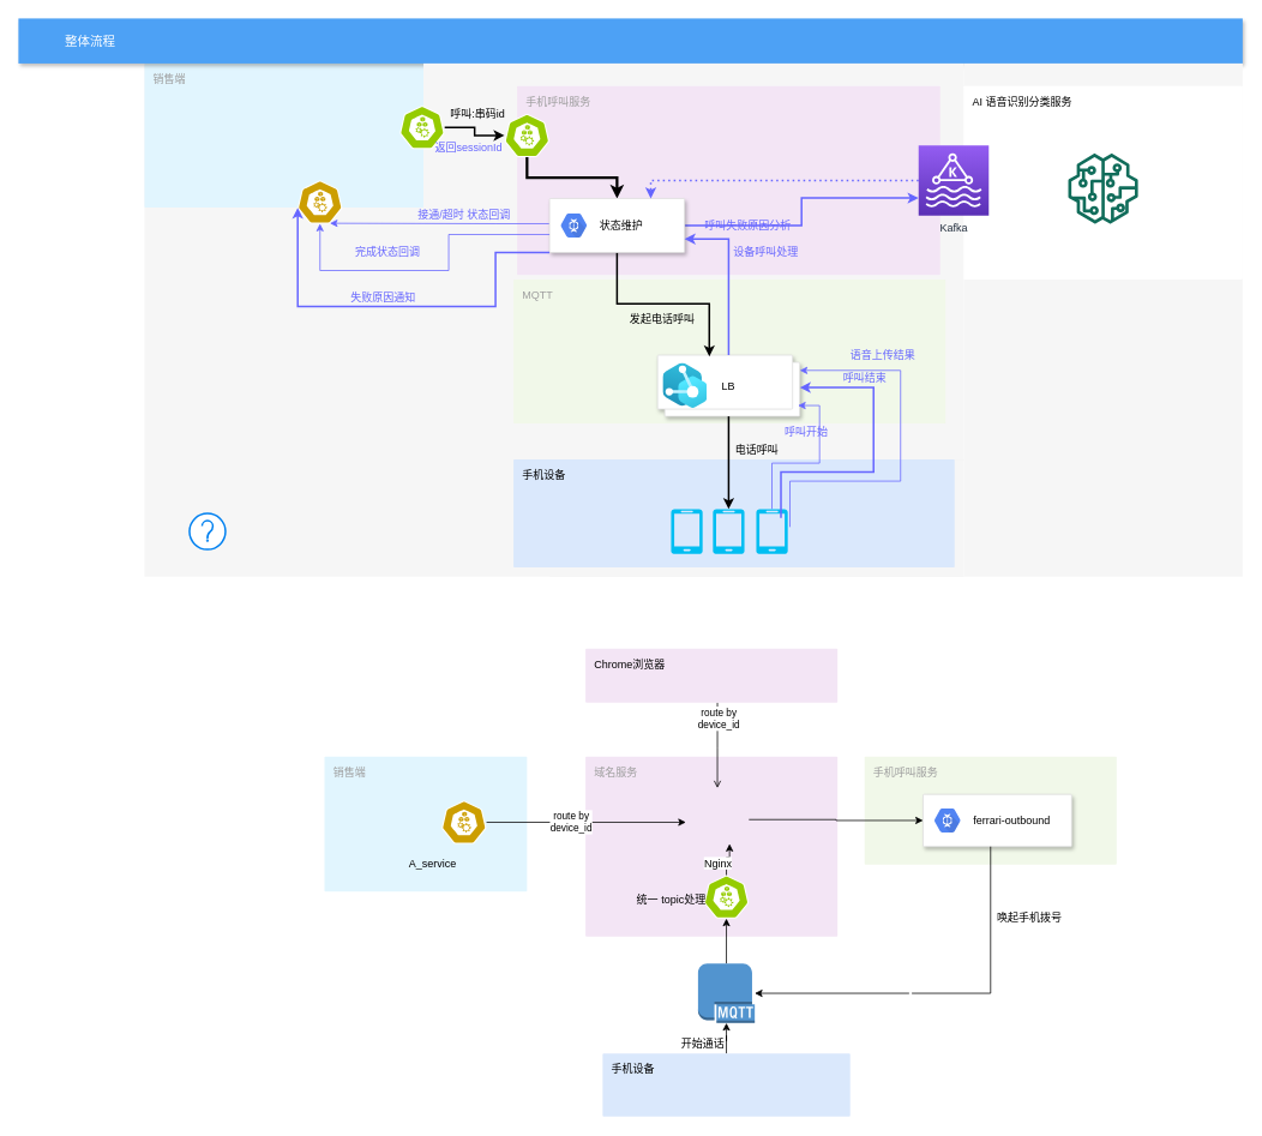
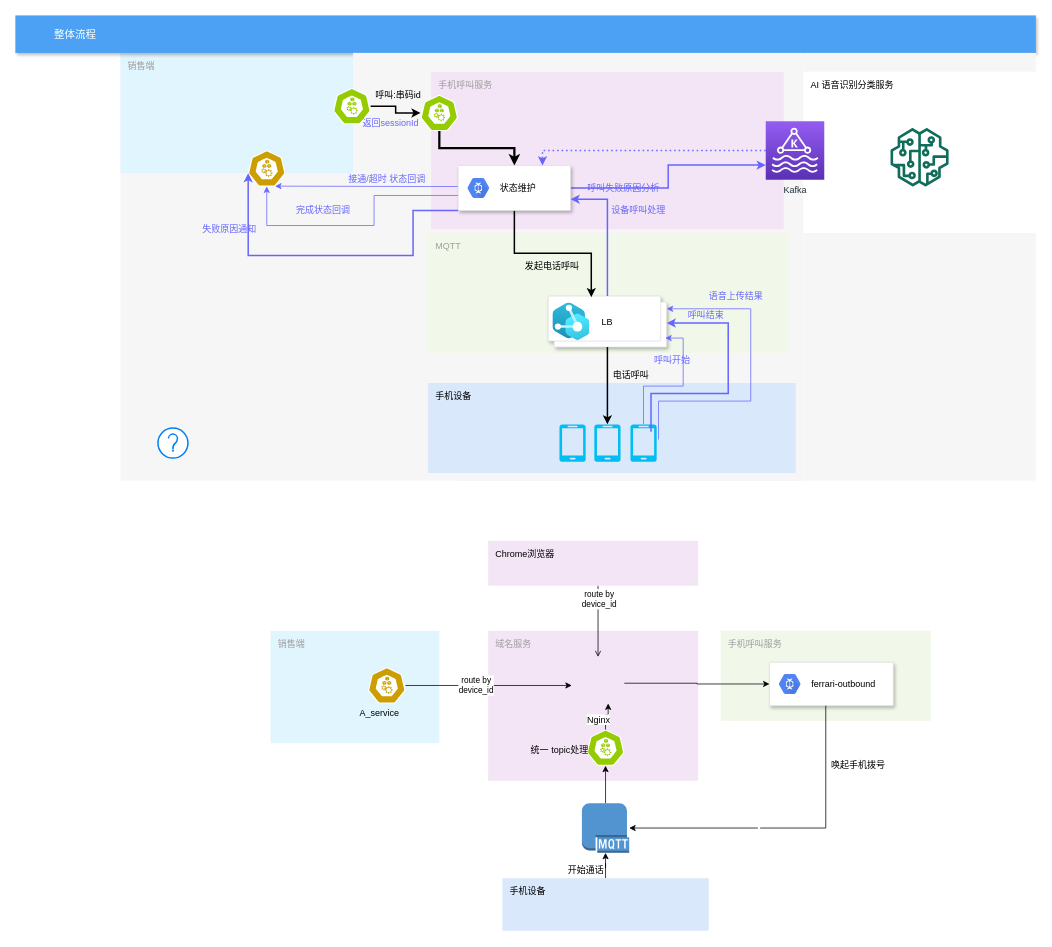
- <mxCell id="46" value="失败原因通知" style="text;html=1;resizable=0;autosize=1;align=center;verticalAlign=middle;points=[];fillColor=none;strokeColor=none;rounded=0;fontColor=#6666FF;" parent="1" vertex="1"><mxGeometry x="380" y="320" width="90" height="20" as="geometry" /></mxCell>
+ <mxCell id="46" value="失败原因通知" style="text;html=1;resizable=0;autosize=1;align=center;verticalAlign=middle;points=[];fillColor=none;strokeColor=none;rounded=0;fontColor=#6666FF;" parent="1" vertex="1"><mxGeometry x="260" y="295" width="90" height="20" as="geometry" /></mxCell>
- <mxCell id="35" value="呼叫结束" style="text;html=1;resizable=0;autosize=1;align=center;verticalAlign=middle;points=[];fillColor=none;strokeColor=none;rounded=0;fontColor=#6666FF;" parent="1" vertex="1"><mxGeometry x="930" y="410" width="60" height="20" as="geometry" /></mxCell>
+ <mxCell id="35" value="呼叫结束" style="text;html=1;resizable=0;autosize=1;align=center;verticalAlign=middle;points=[];fillColor=none;strokeColor=none;rounded=0;fontColor=#6666FF;" parent="1" vertex="1"><mxGeometry x="910" y="410" width="60" height="20" as="geometry" /></mxCell>
- <mxCell id="66" value="A_service" style="text;html=1;resizable=0;autosize=1;align=center;verticalAlign=middle;points=[];fillColor=none;strokeColor=none;rounded=0;" vertex="1" parent="1"><mxGeometry x="445" y="950" width="70" height="20" as="geometry" /></mxCell>
+ <mxCell id="66" value="A_service" style="text;html=1;resizable=0;autosize=1;align=center;verticalAlign=middle;points=[];fillColor=none;strokeColor=none;rounded=0;" vertex="1" parent="1"><mxGeometry x="470" y="940" width="70" height="20" as="geometry" /></mxCell>
